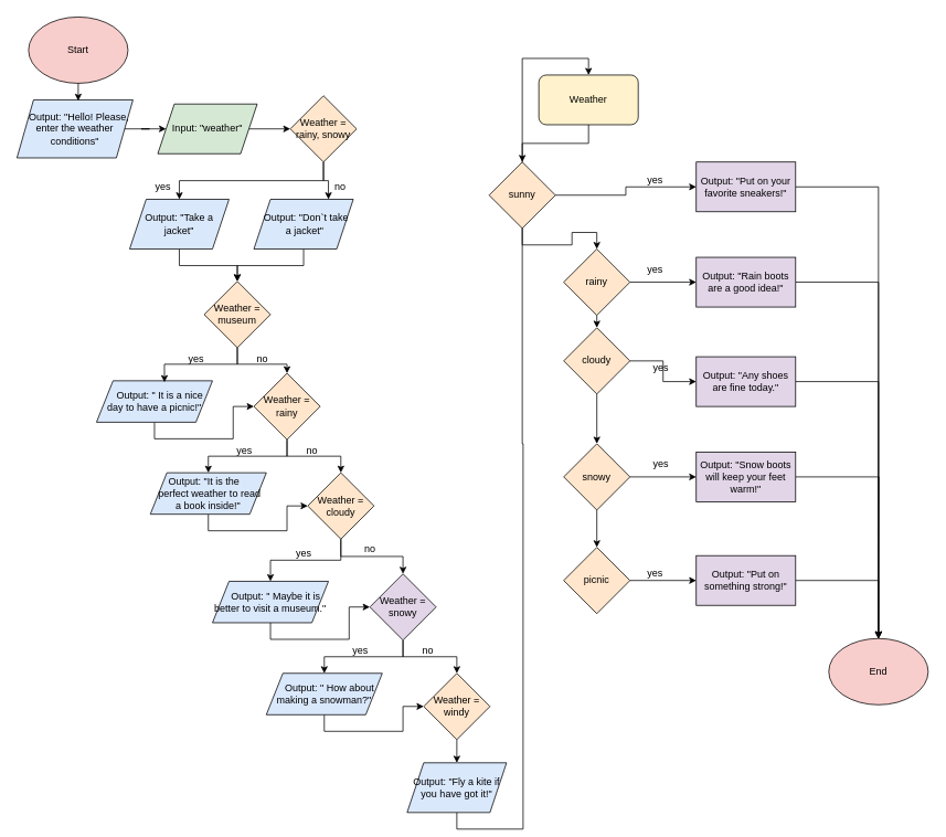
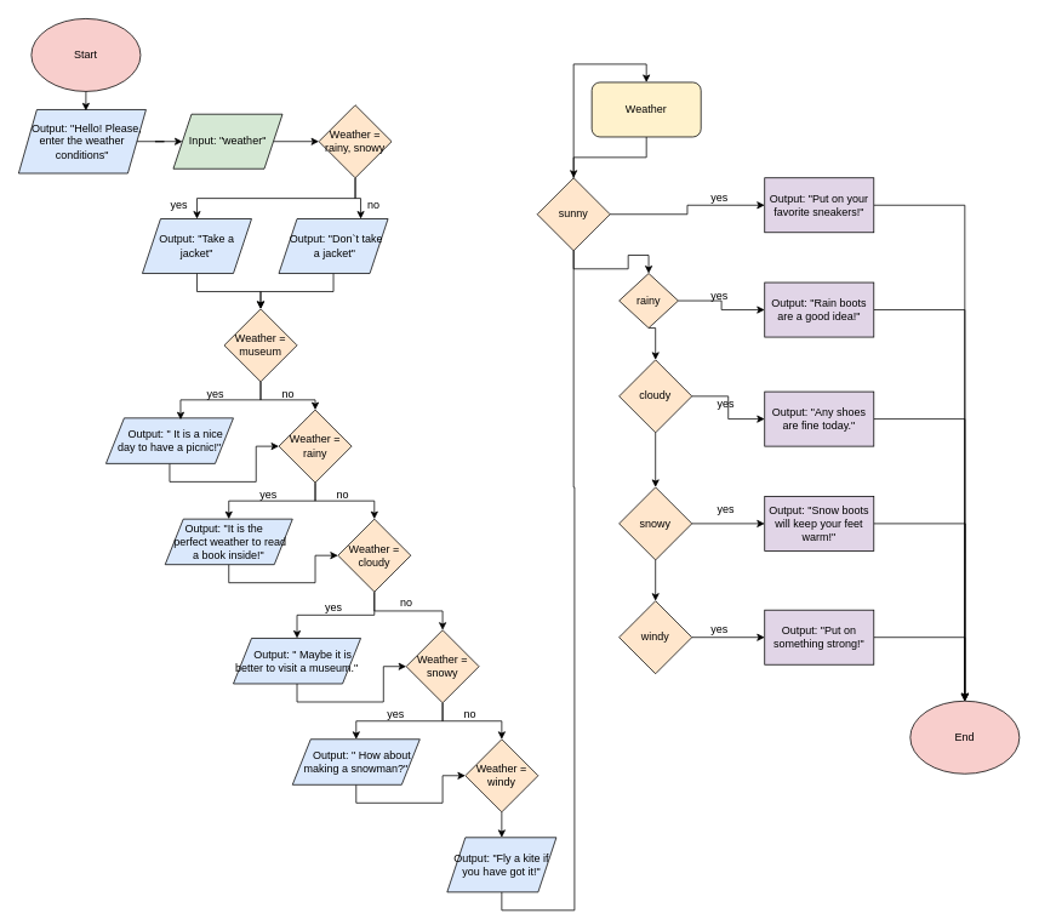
- <mxCell id="56" value="rainy" style="rhombus;whiteSpace=wrap;html=1;fillColor=#ffe6cc;strokeColor=default;" vertex="1" parent="1"><mxGeometry x="680" y="300" width="80" height="80" as="geometry" /></mxCell>
+ <mxCell id="56" value="rainy" style="rhombus;whiteSpace=wrap;html=1;fillColor=#ffe6cc;strokeColor=default;" vertex="1" parent="1"><mxGeometry x="680" y="300" width="65" height="60" as="geometry" /></mxCell>
- <mxCell id="58" value="picnic" style="rhombus;whiteSpace=wrap;html=1;fillColor=#ffe6cc;strokeColor=default;" vertex="1" parent="1"><mxGeometry x="680" y="660" width="80" height="80" as="geometry" /></mxCell>
+ <mxCell id="58" value="windy" style="rhombus;whiteSpace=wrap;html=1;fillColor=#ffe6cc;strokeColor=default;" vertex="1" parent="1"><mxGeometry x="680" y="660" width="80" height="80" as="geometry" /></mxCell>
- <mxCell id="42" value="Weather = snowy" style="rhombus;whiteSpace=wrap;html=1;fillColor=#e1d5e7;strokeColor=default;" vertex="1" parent="1"><mxGeometry x="446" y="692" width="80" height="80" as="geometry" /></mxCell>
+ <mxCell id="42" value="Weather = snowy" style="rhombus;whiteSpace=wrap;html=1;fillColor=#ffe6cc;strokeColor=default;" vertex="1" parent="1"><mxGeometry x="446" y="692" width="80" height="80" as="geometry" /></mxCell>
